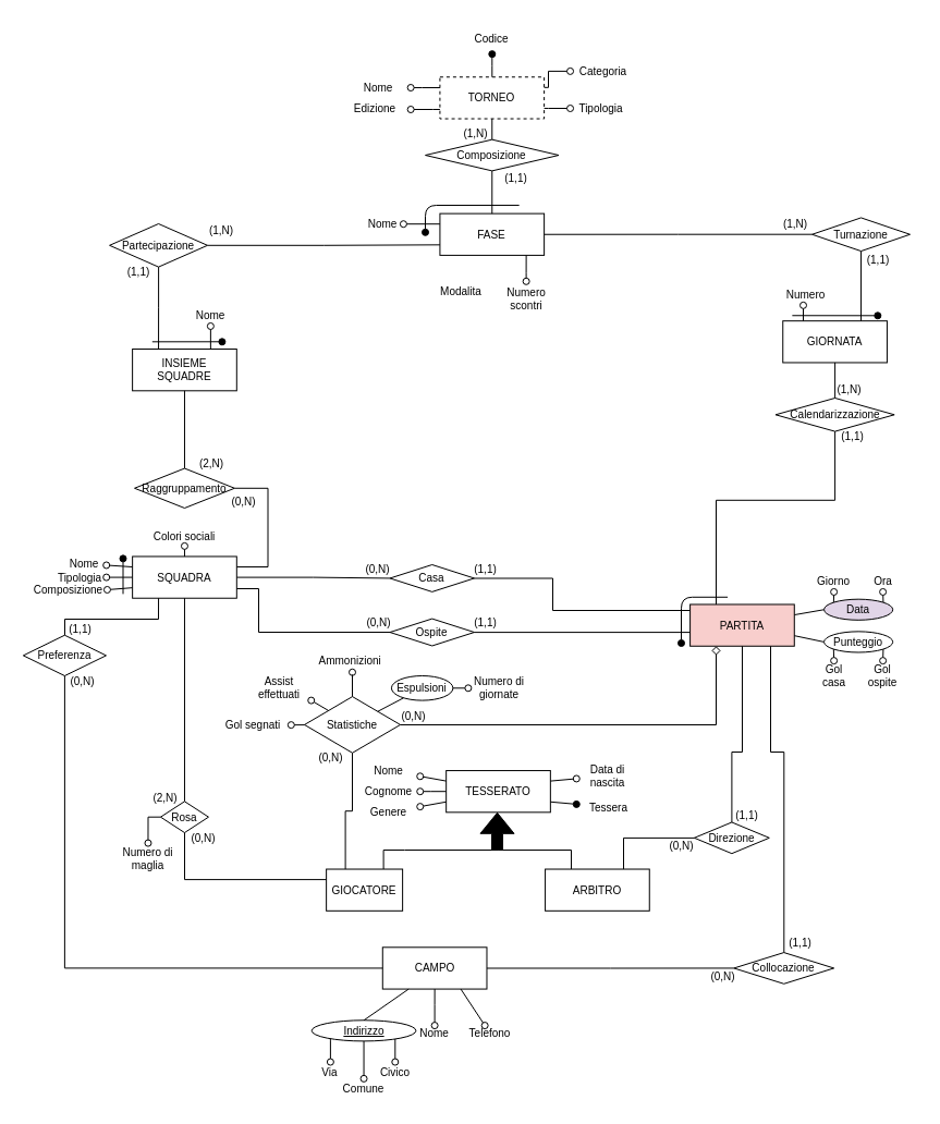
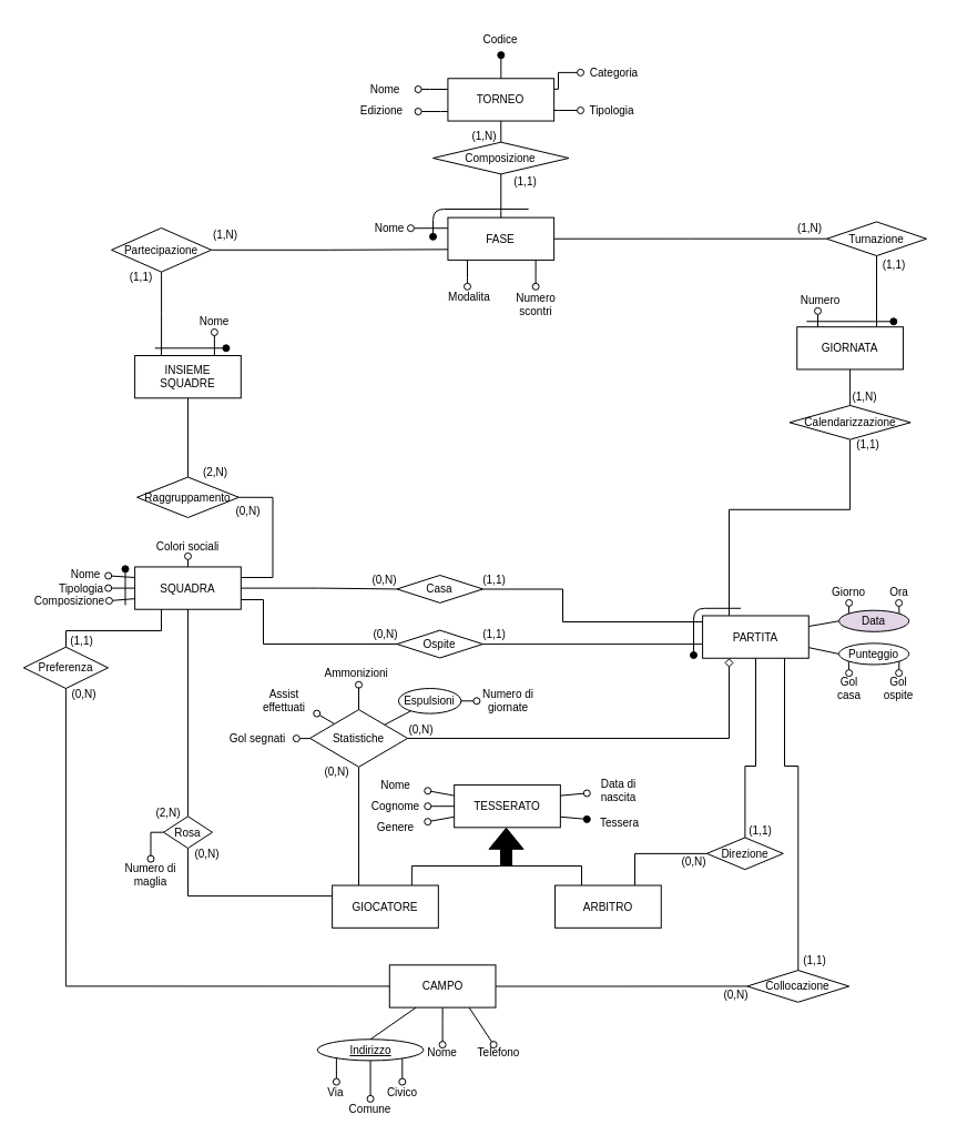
- <mxCell id="6" value="&lt;div style=&quot;font-size: 10px;&quot;&gt;TORNEO&lt;/div&gt;" style="rounded=0;arcSize=10;whiteSpace=wrap;html=1;align=center;shadow=0;fontSize=10;dashed=1;" parent="1" vertex="1"><mxGeometry x="403.421" y="70.257" width="95.694" height="38.277" as="geometry" /></mxCell>
+ <mxCell id="6" value="&lt;div style=&quot;font-size: 10px;&quot;&gt;TORNEO&lt;/div&gt;" style="rounded=0;arcSize=10;whiteSpace=wrap;html=1;align=center;shadow=0;fontSize=10;" parent="1" vertex="1"><mxGeometry x="403.421" y="70.257" width="95.694" height="38.277" as="geometry" /></mxCell>
+ <mxCell id="154" style="edgeStyle=orthogonalEdgeStyle;rounded=0;orthogonalLoop=1;jettySize=auto;html=1;elbow=vertical;endArrow=oval;endFill=0;fontSize=10;" parent="1" source="17" target="155" edge="1"><mxGeometry relative="1" as="geometry"><mxPoint x="503" y="309.74" as="sourcePoint" /><Array as="points"><mxPoint x="421" y="250" /><mxPoint x="421" y="250" /></Array></mxGeometry></mxCell>
- <mxCell id="68" value="&lt;div style=&quot;font-size: 10px;&quot;&gt;PARTITA&lt;/div&gt;" style="whiteSpace=wrap;html=1;align=center;fontFamily=Helvetica;fontSize=10;fontColor=default;fillColor=#f8cecc;" parent="66" vertex="1"><mxGeometry y="57.416" width="95.694" height="38.277" as="geometry" /></mxCell>
+ <mxCell id="68" value="&lt;div style=&quot;font-size: 10px;&quot;&gt;PARTITA&lt;/div&gt;" style="whiteSpace=wrap;html=1;align=center;fontFamily=Helvetica;fontSize=10;fontColor=default;" parent="66" vertex="1"><mxGeometry y="57.416" width="95.694" height="38.277" as="geometry" /></mxCell>
- <mxCell id="122" value="&lt;div style=&quot;font-size: 10px;&quot;&gt;GIOCATORE&lt;/div&gt;" style="whiteSpace=wrap;html=1;align=center;fontFamily=Helvetica;fontSize=10;fontColor=default;" parent="1" vertex="1"><mxGeometry x="299.115" y="797.528" width="70" height="38.277" as="geometry" /></mxCell>
+ <mxCell id="122" value="&lt;div style=&quot;font-size: 10px;&quot;&gt;GIOCATORE&lt;/div&gt;" style="whiteSpace=wrap;html=1;align=center;fontFamily=Helvetica;fontSize=10;fontColor=default;" parent="1" vertex="1"><mxGeometry x="299.115" y="797.528" width="95.694" height="38.277" as="geometry" /></mxCell>
